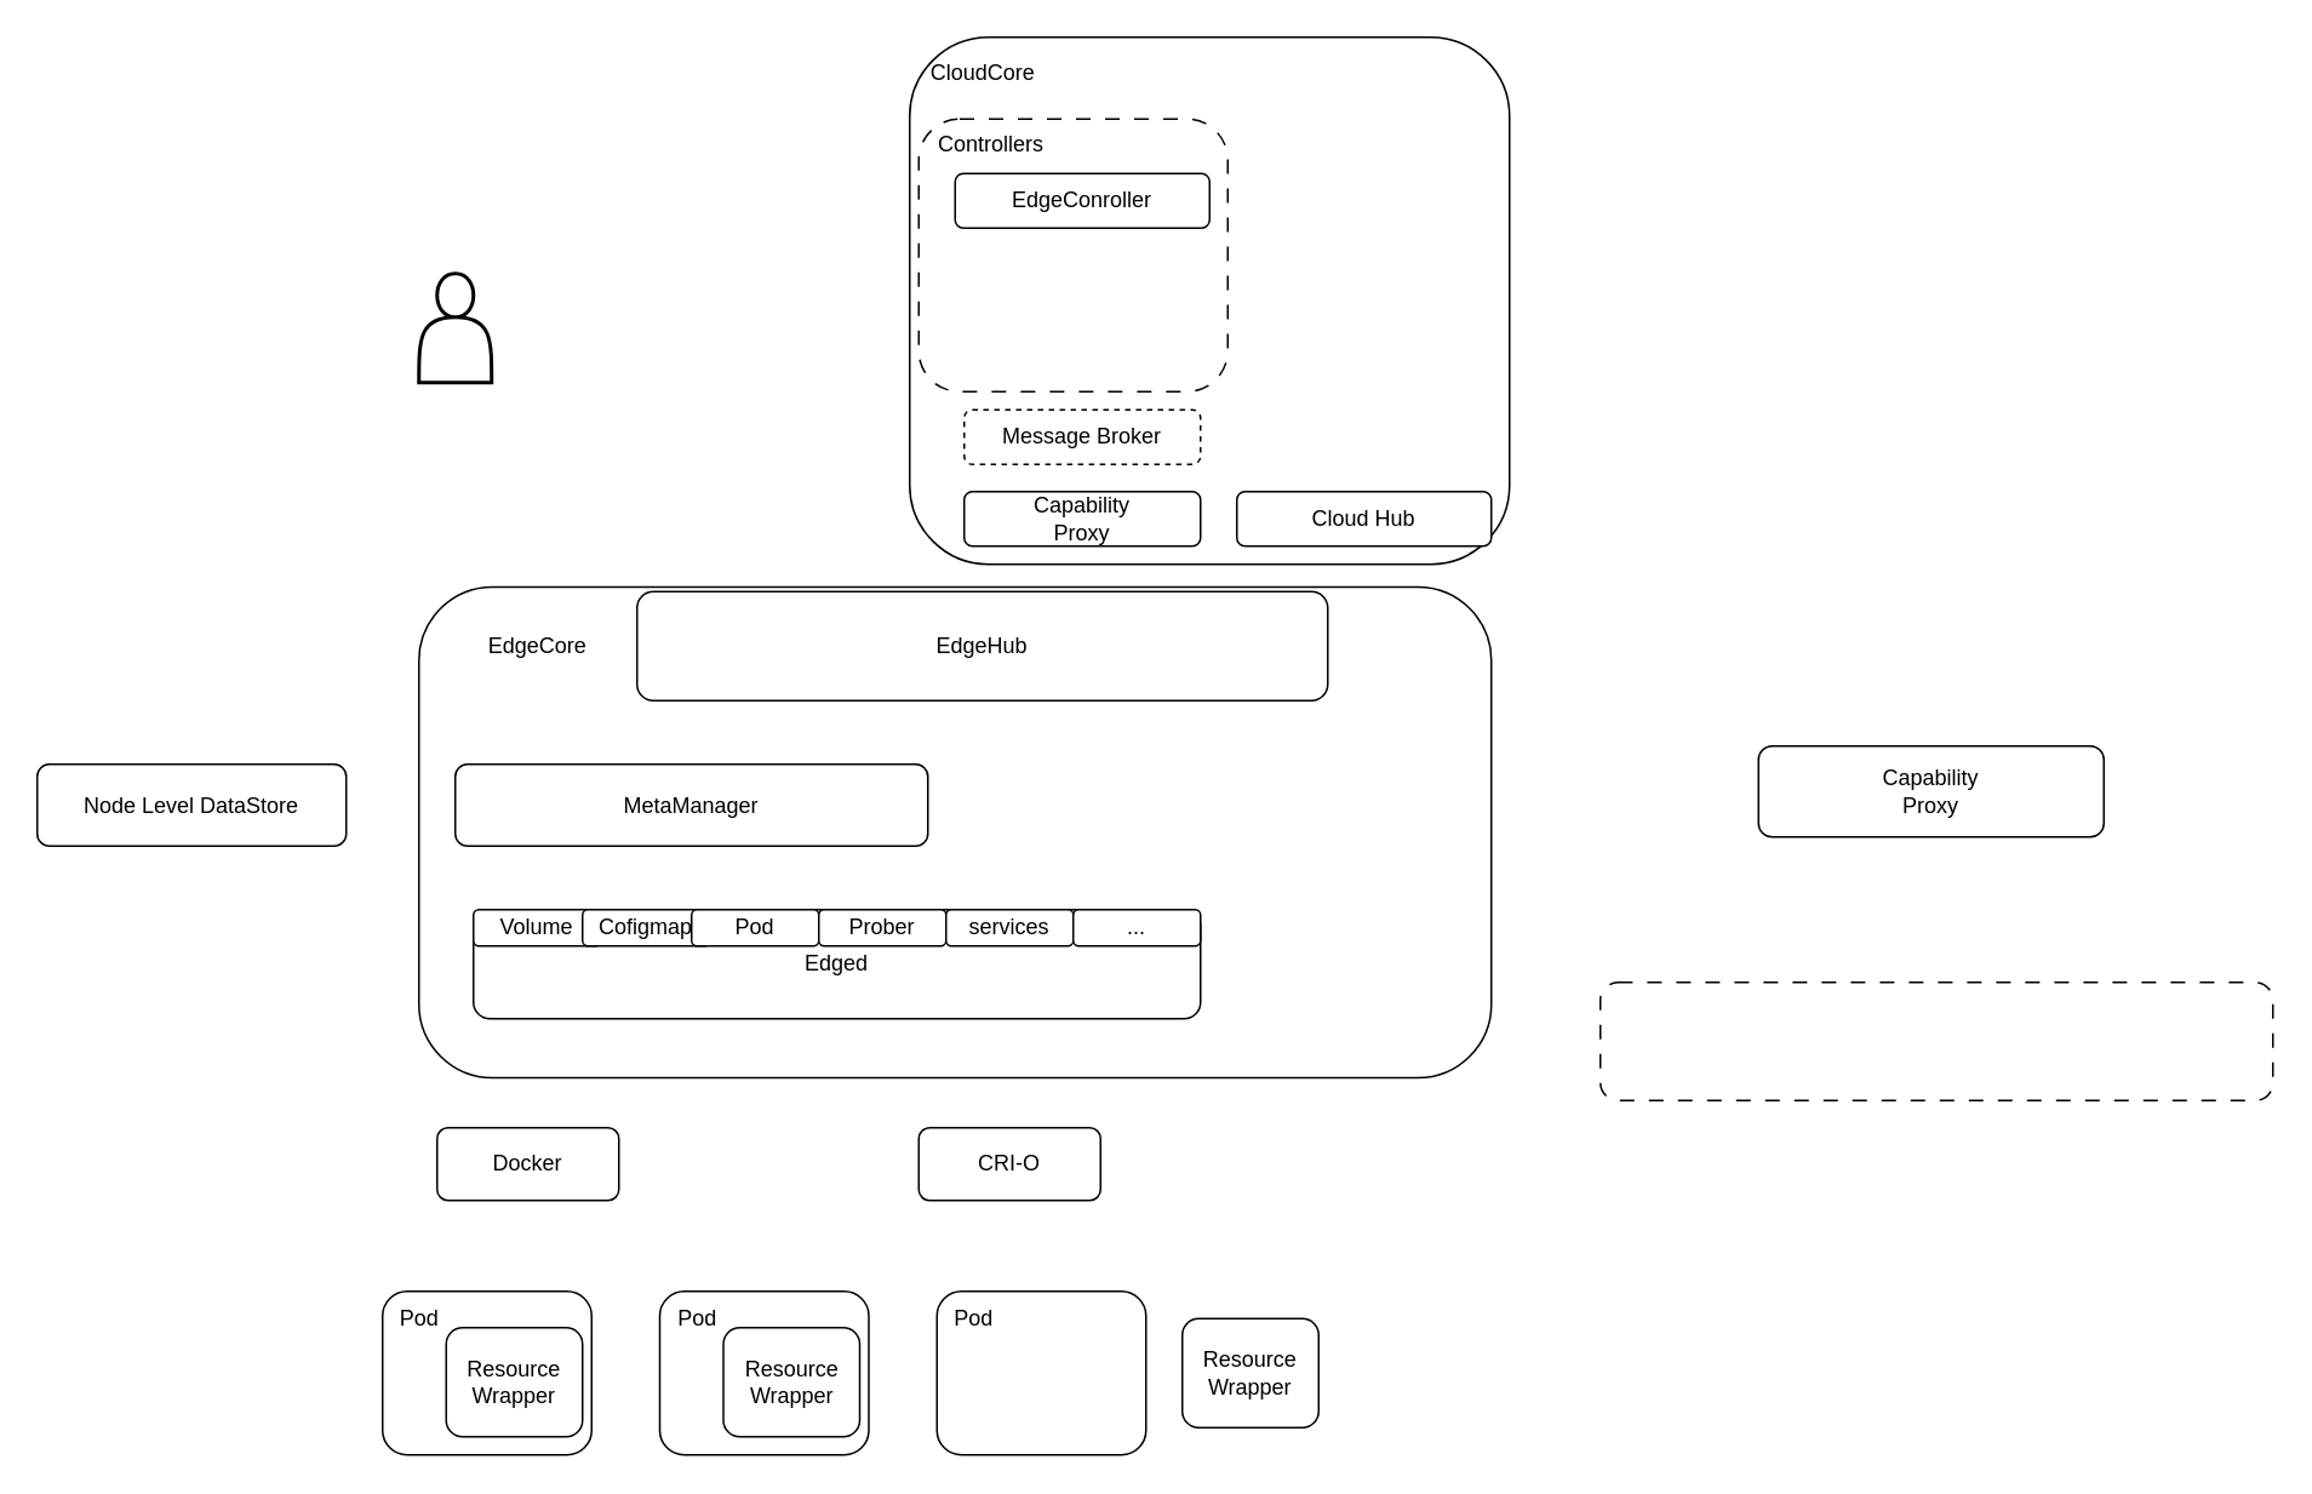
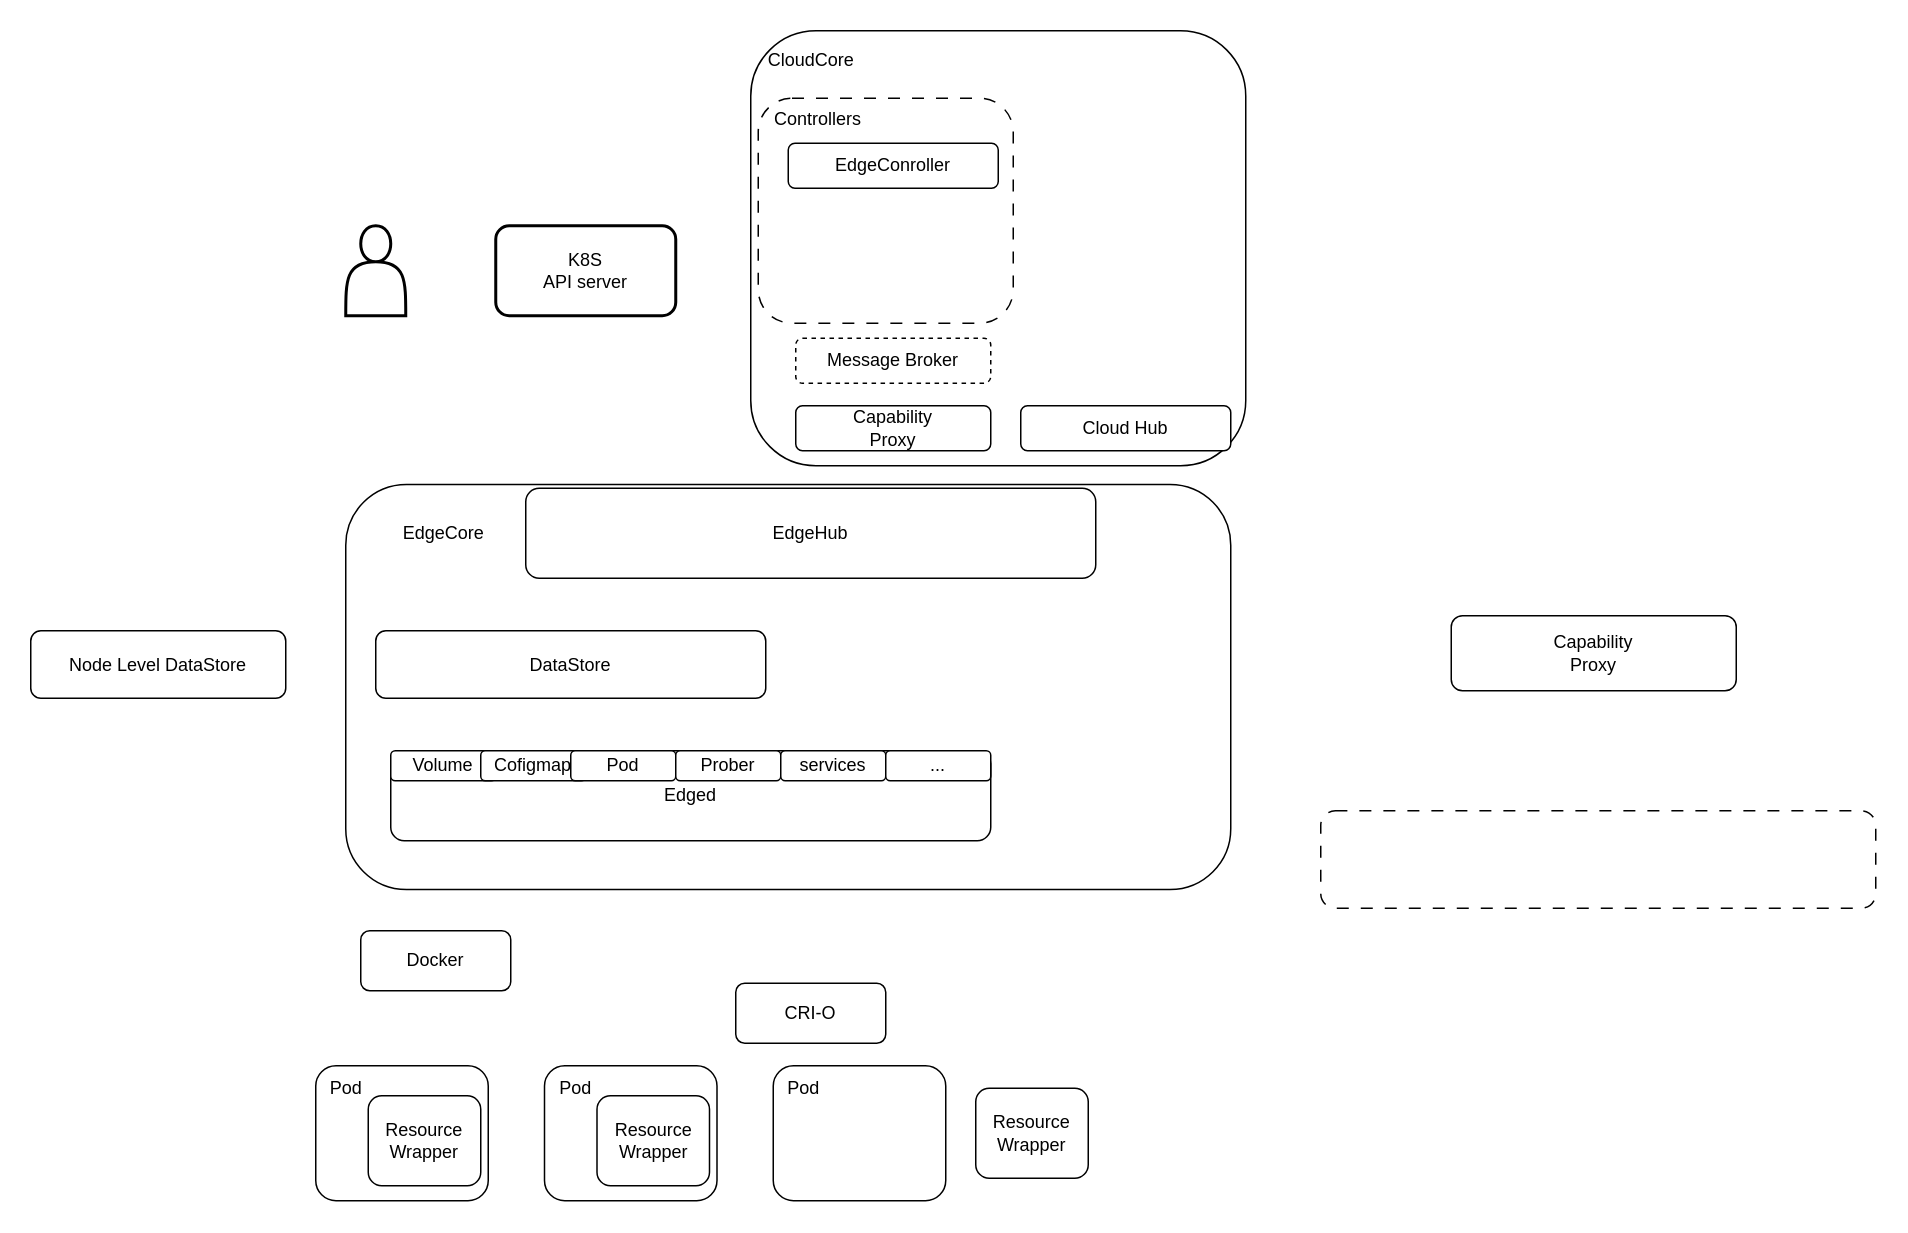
+ <mxCell id="3" value="K8S&lt;br&gt;API server" style="rounded=1;whiteSpace=wrap;html=1;strokeWidth=2;" vertex="1" parent="1"><mxGeometry x="330" y="150" width="120" height="60" as="geometry" /></mxCell>
- <mxCell id="10" value="MetaManager" style="rounded=1;whiteSpace=wrap;html=1;" vertex="1" parent="1"><mxGeometry x="250" y="420" width="260" height="45" as="geometry" /></mxCell>
+ <mxCell id="10" value="DataStore" style="rounded=1;whiteSpace=wrap;html=1;" vertex="1" parent="1"><mxGeometry x="250" y="420" width="260" height="45" as="geometry" /></mxCell>
- <mxCell id="18" value="CRI-O" style="rounded=1;whiteSpace=wrap;html=1;" vertex="1" parent="1"><mxGeometry x="505" y="620" width="100" height="40" as="geometry" /></mxCell>
+ <mxCell id="18" value="CRI-O" style="rounded=1;whiteSpace=wrap;html=1;" vertex="1" parent="1"><mxGeometry x="490" y="655" width="100" height="40" as="geometry" /></mxCell>
